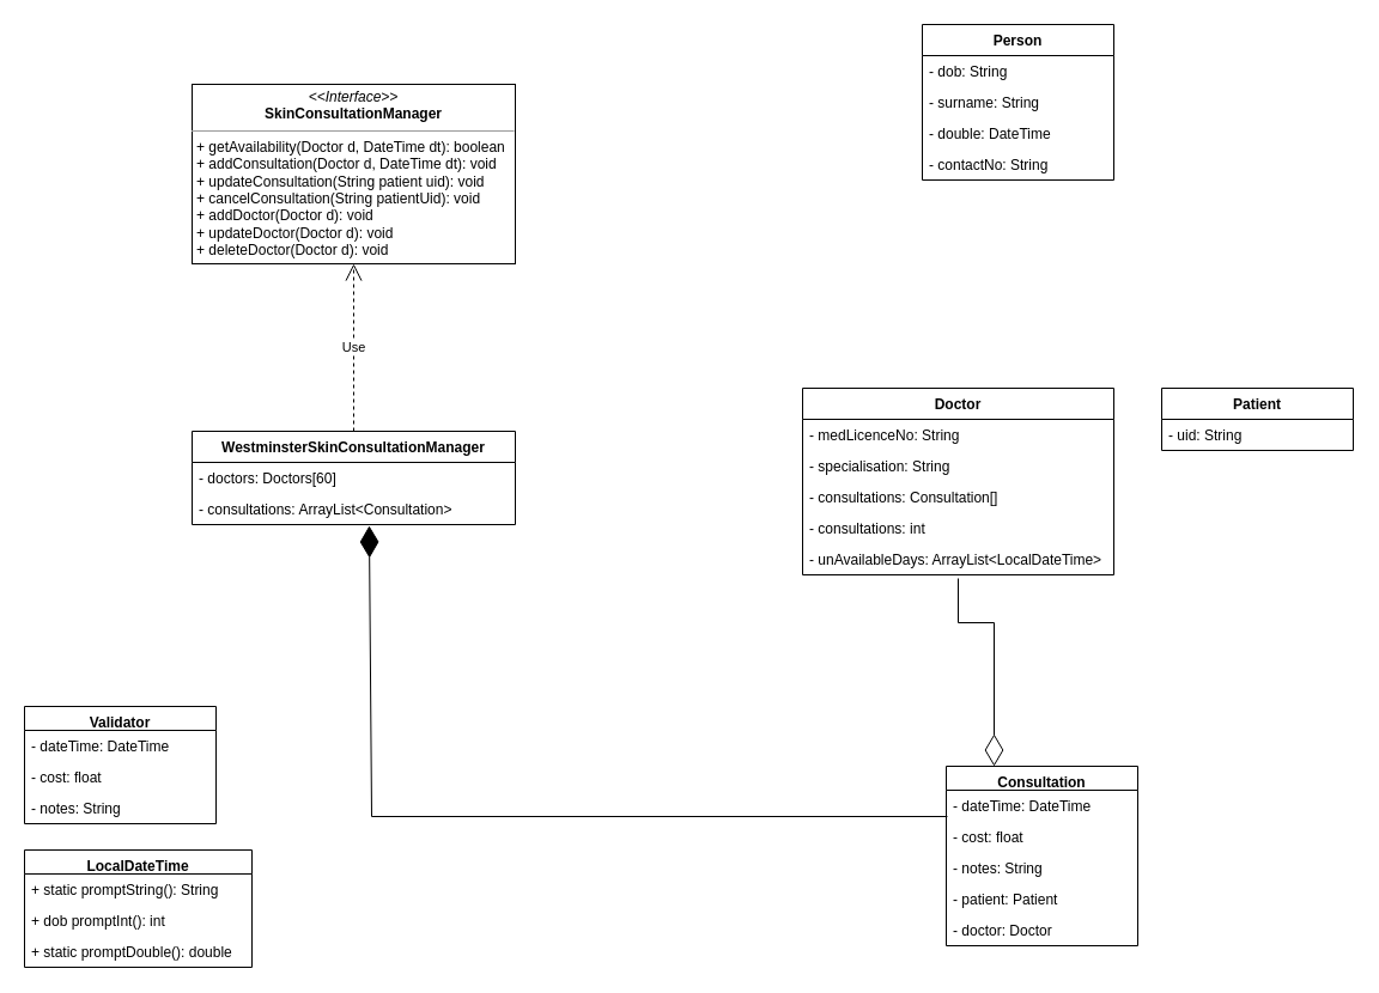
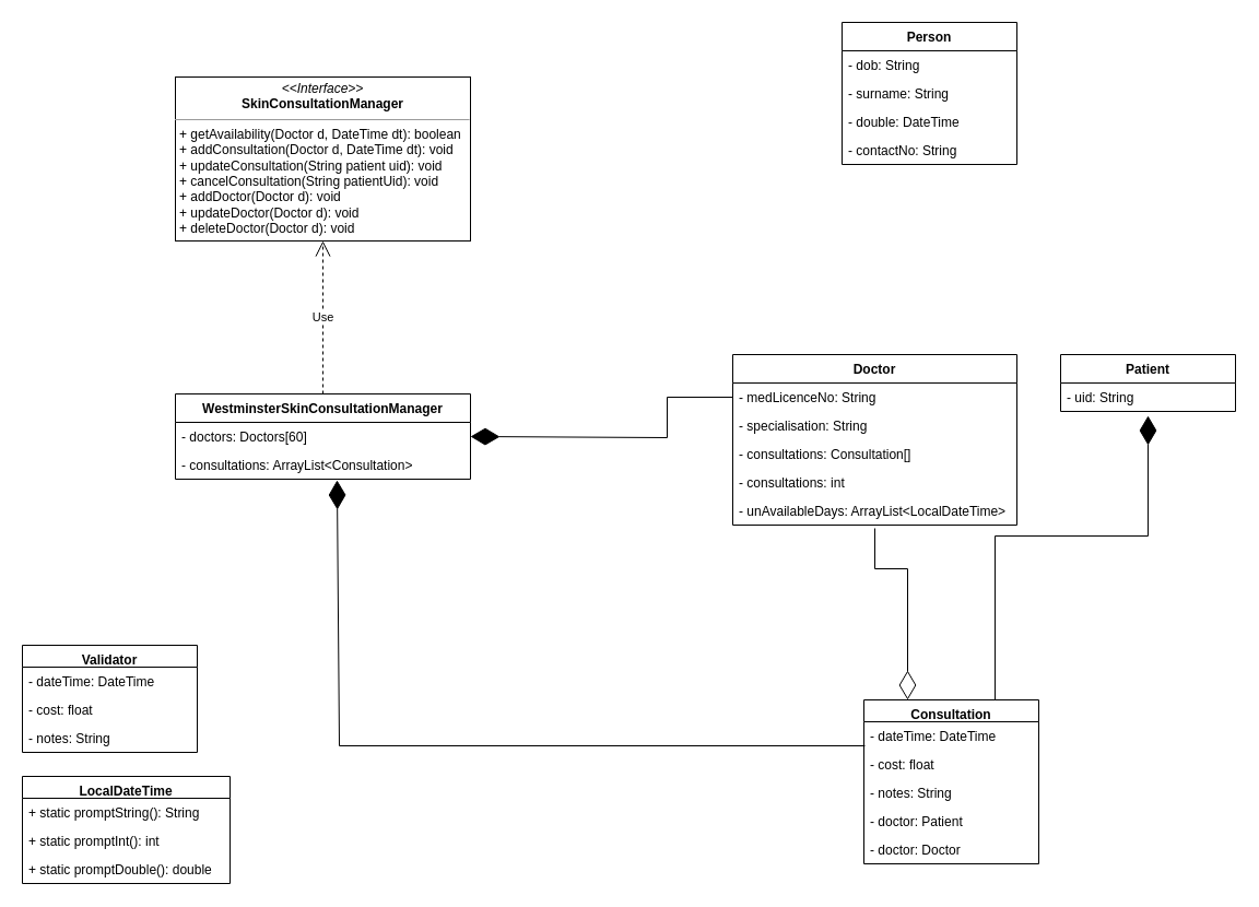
+ <mxCell id="27" value="" style="endArrow=diamondThin;endFill=1;endSize=24;html=1;rounded=0;entryX=1;entryY=0.5;entryDx=0;entryDy=0;exitX=0;exitY=0.5;exitDx=0;exitDy=0;" edge="1" parent="1" source="8" target="22"><mxGeometry width="160" relative="1" as="geometry"><mxPoint x="680" y="490" as="sourcePoint" /><mxPoint x="430" y="485" as="targetPoint" /><Array as="points"><mxPoint x="610" y="363" /><mxPoint x="610" y="400" /></Array></mxGeometry></mxCell>
+ <mxCell id="25" value="" style="endArrow=diamondThin;endFill=1;endSize=24;html=1;rounded=0;exitX=0.75;exitY=0;exitDx=0;exitDy=0;entryX=0.5;entryY=1.154;entryDx=0;entryDy=0;entryPerimeter=0;" edge="1" parent="1" source="15" target="14"><mxGeometry width="160" relative="1" as="geometry"><mxPoint x="760.96" y="412.988" as="sourcePoint" /><mxPoint x="870" y="430" as="targetPoint" /><Array as="points"><mxPoint x="910" y="490" /><mxPoint x="1050" y="490" /></Array></mxGeometry></mxCell>
- <mxCell id="19" value="- patient: Patient" style="text;strokeColor=none;fillColor=none;align=left;verticalAlign=top;spacingLeft=4;spacingRight=4;overflow=hidden;rotatable=0;points=[[0,0.5],[1,0.5]];portConstraint=eastwest;" vertex="1" parent="15"><mxGeometry y="98" width="160" height="26" as="geometry" /></mxCell>
+ <mxCell id="19" value="- doctor: Patient" style="text;strokeColor=none;fillColor=none;align=left;verticalAlign=top;spacingLeft=4;spacingRight=4;overflow=hidden;rotatable=0;points=[[0,0.5],[1,0.5]];portConstraint=eastwest;" vertex="1" parent="15"><mxGeometry y="98" width="160" height="26" as="geometry" /></mxCell>
- <mxCell id="36" value="+ dob promptInt(): int" style="text;strokeColor=none;fillColor=none;align=left;verticalAlign=top;spacingLeft=4;spacingRight=4;overflow=hidden;rotatable=0;points=[[0,0.5],[1,0.5]];portConstraint=eastwest;" vertex="1" parent="34"><mxGeometry y="46" width="190" height="26" as="geometry" /></mxCell>
+ <mxCell id="36" value="+ static promptInt(): int" style="text;strokeColor=none;fillColor=none;align=left;verticalAlign=top;spacingLeft=4;spacingRight=4;overflow=hidden;rotatable=0;points=[[0,0.5],[1,0.5]];portConstraint=eastwest;" vertex="1" parent="34"><mxGeometry y="46" width="190" height="26" as="geometry" /></mxCell>
